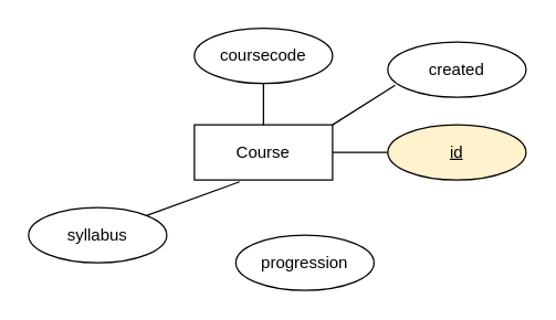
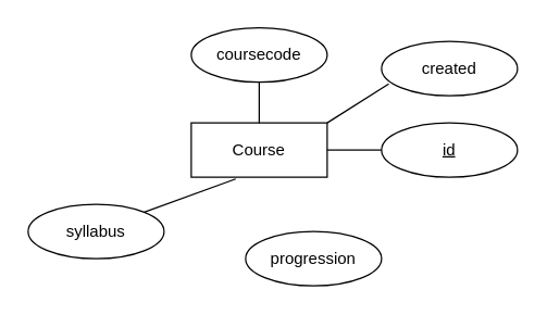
- <mxCell id="4" value="&lt;u&gt;id&lt;/u&gt;" style="ellipse;whiteSpace=wrap;html=1;align=center;fillColor=#fff2cc;" vertex="1" parent="1"><mxGeometry x="280" y="90" width="100" height="40" as="geometry" /></mxCell>
+ <mxCell id="4" value="&lt;u&gt;id&lt;/u&gt;" style="ellipse;whiteSpace=wrap;html=1;align=center;" vertex="1" parent="1"><mxGeometry x="280" y="90" width="100" height="40" as="geometry" /></mxCell>
- <mxCell id="5" value="progression" style="ellipse;whiteSpace=wrap;html=1;align=center;" vertex="1" parent="1"><mxGeometry x="170" y="170" width="100" height="40" as="geometry" /></mxCell>
+ <mxCell id="5" value="progression" style="ellipse;whiteSpace=wrap;html=1;align=center;" vertex="1" parent="1"><mxGeometry x="180" y="170" width="100" height="40" as="geometry" /></mxCell>
